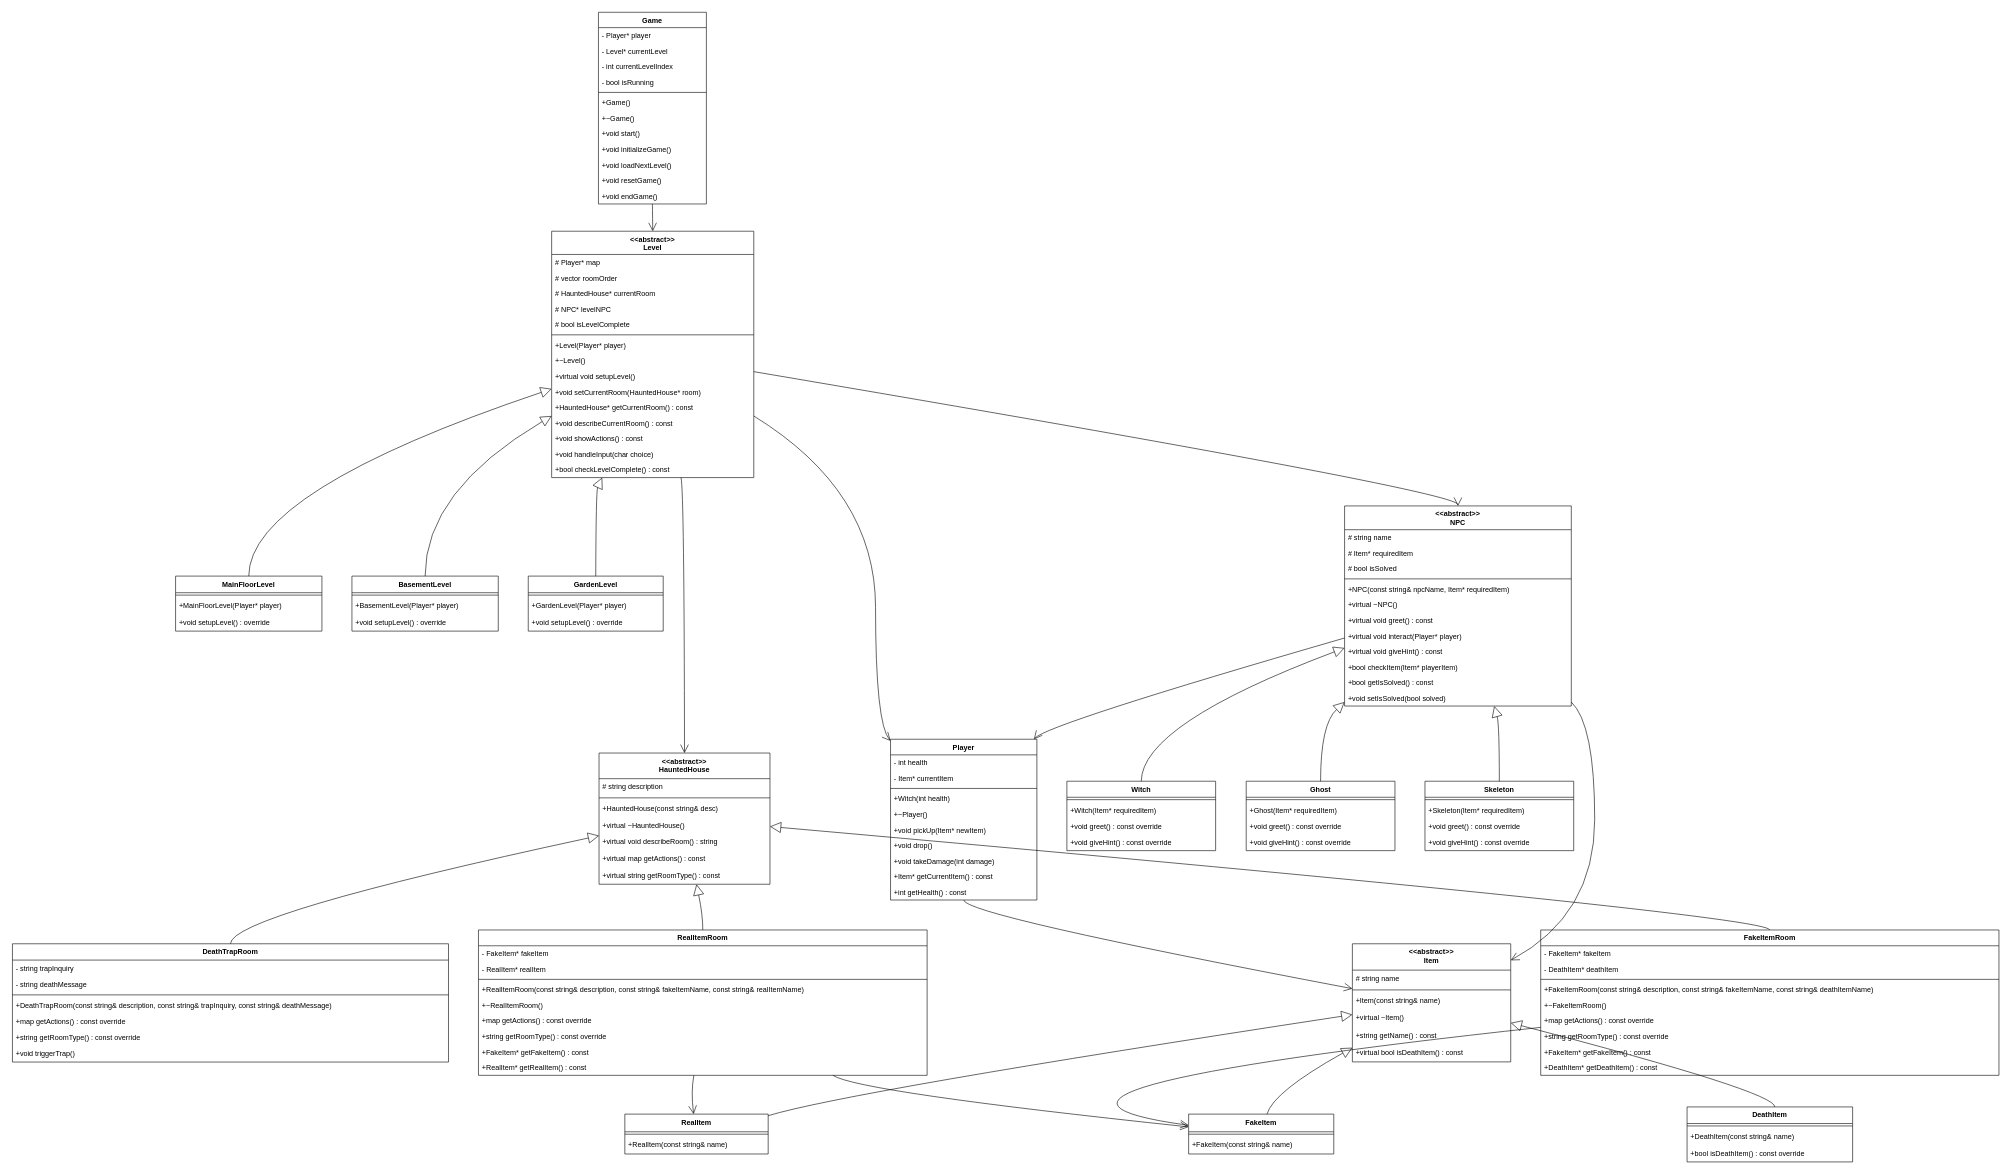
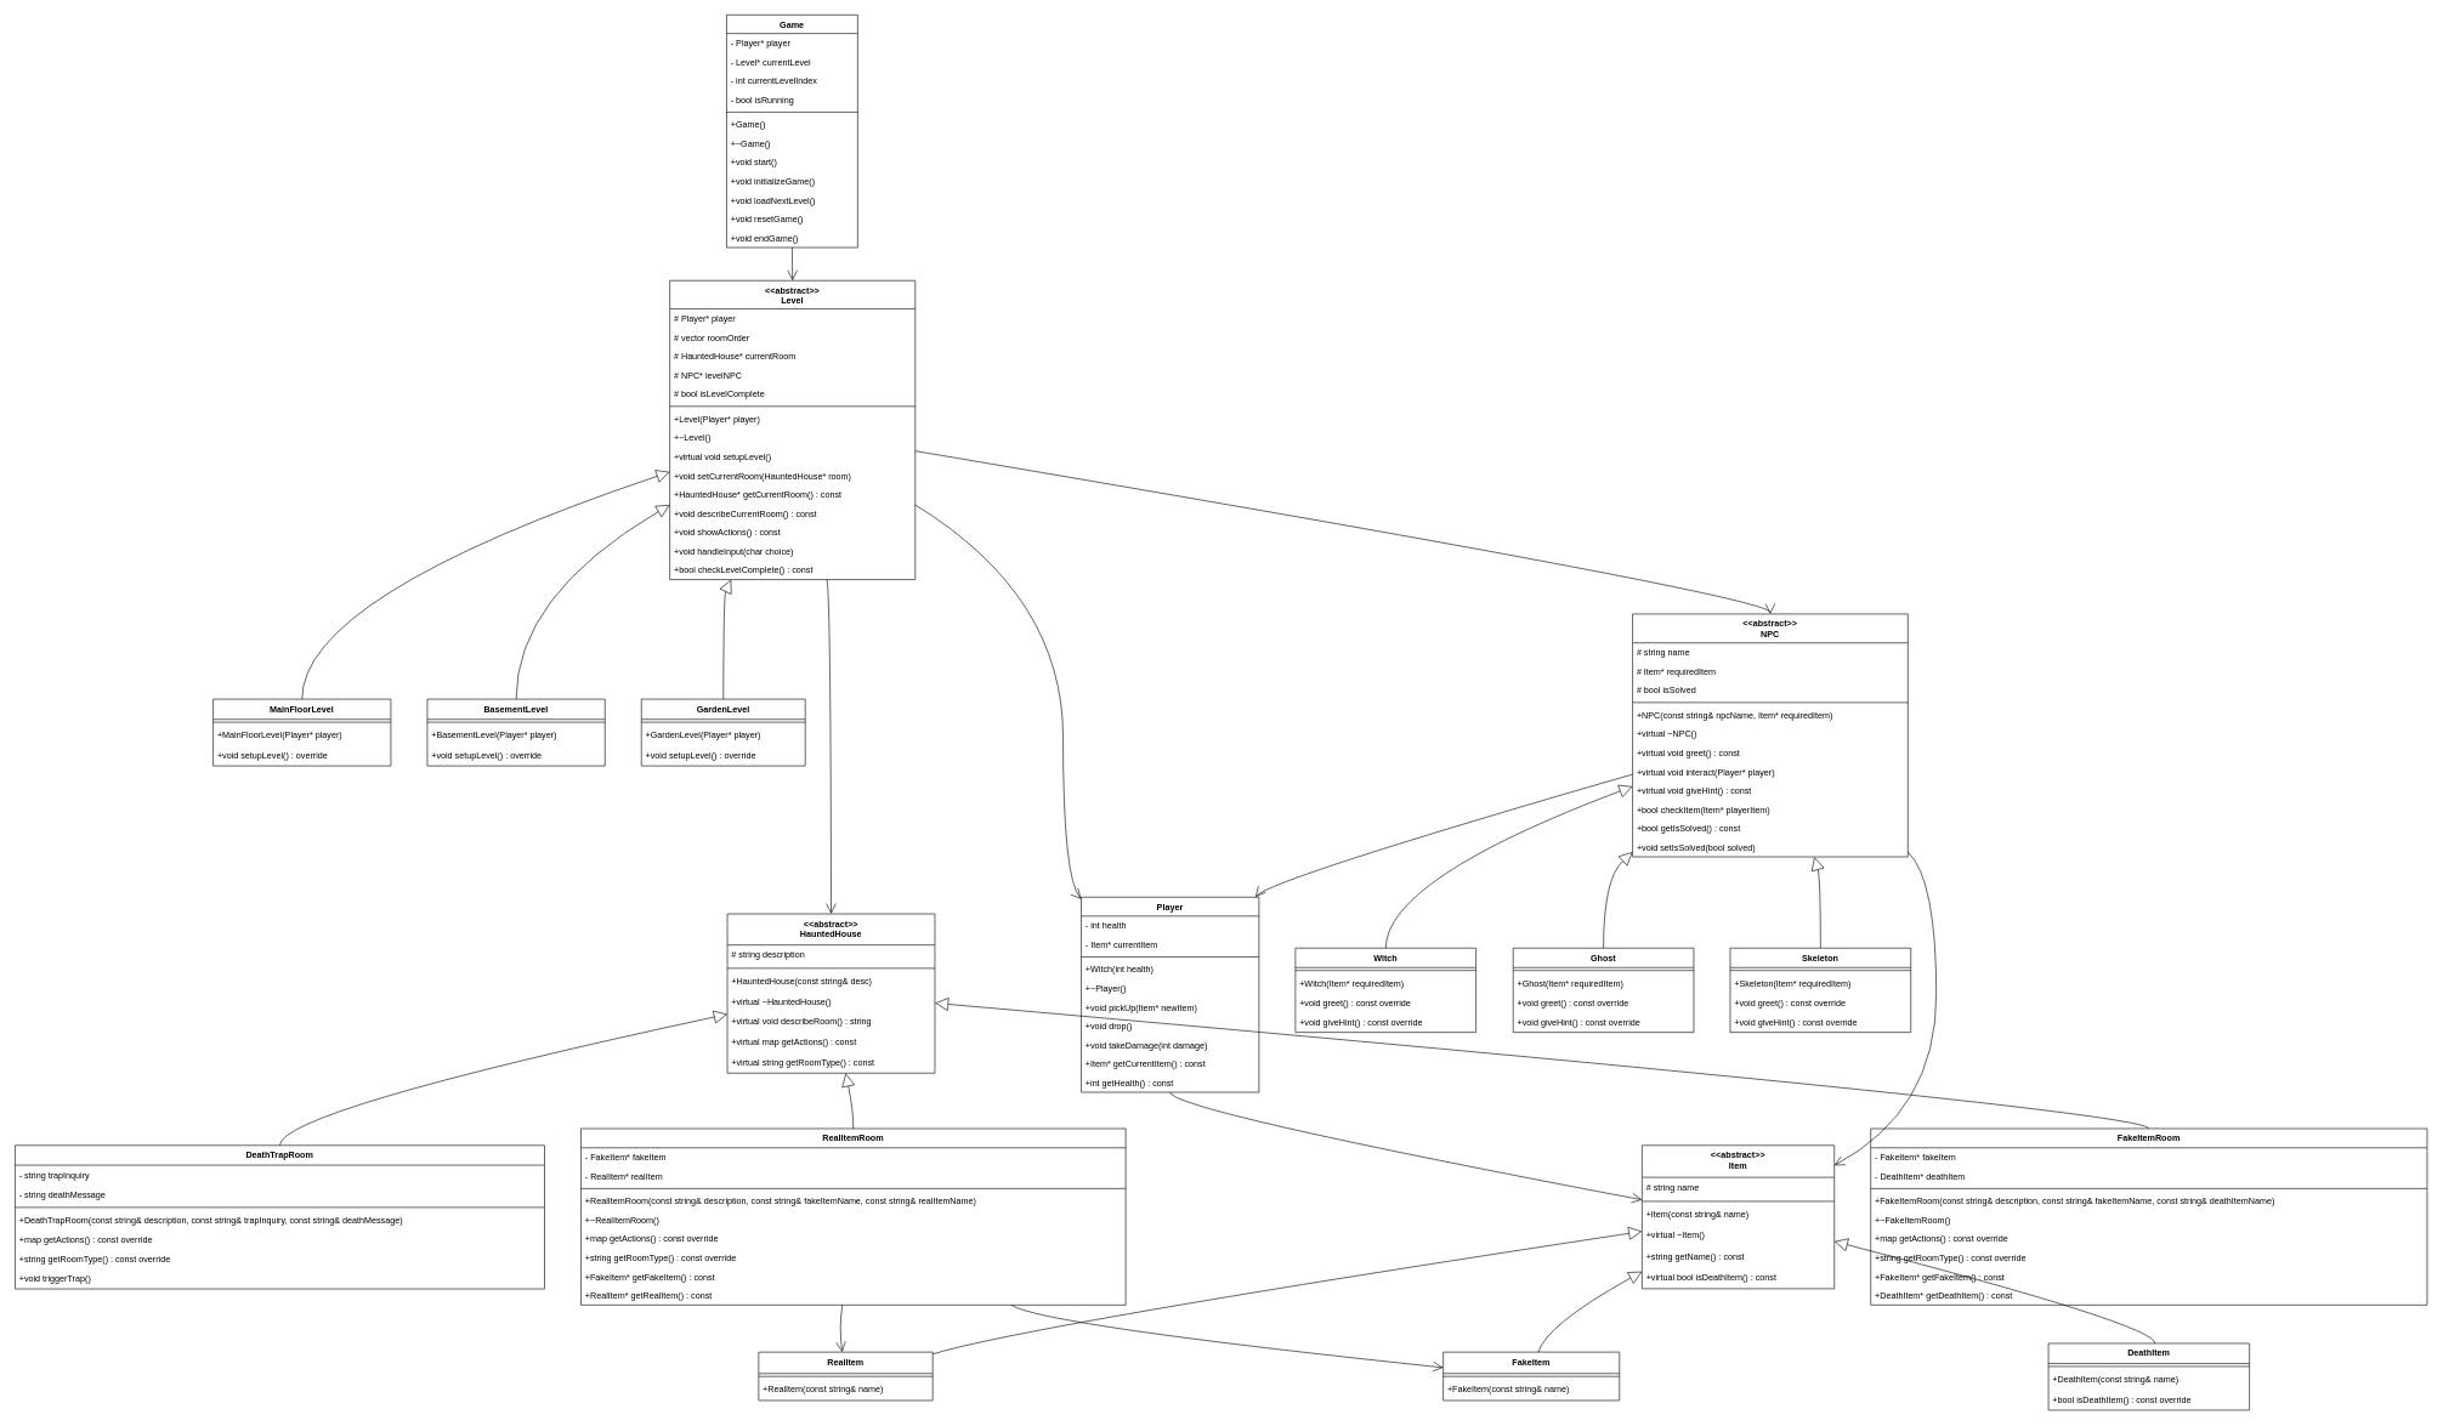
- <mxCell id="16" value="# Player* map" style="text;strokeColor=none;fillColor=none;align=left;verticalAlign=top;spacingLeft=4;spacingRight=4;overflow=hidden;rotatable=0;points=[[0,0.5],[1,0.5]];portConstraint=eastwest;" vertex="1" parent="15"><mxGeometry y="38.742" width="337" height="26" as="geometry" /></mxCell>
+ <mxCell id="16" value="# Player* player" style="text;strokeColor=none;fillColor=none;align=left;verticalAlign=top;spacingLeft=4;spacingRight=4;overflow=hidden;rotatable=0;points=[[0,0.5],[1,0.5]];portConstraint=eastwest;" vertex="1" parent="15"><mxGeometry y="38.742" width="337" height="26" as="geometry" /></mxCell>
- <mxCell id="147" value="" style="curved=1;startArrow=none;endArrow=open;endSize=12;exitX=0;exitY=0.67;entryX=0;entryY=0.28;rounded=0;" edge="1" parent="1" source="69" target="100"><mxGeometry relative="1" as="geometry"><Array as="points"><mxPoint x="1574" y="1820" /></Array></mxGeometry></mxCell>
